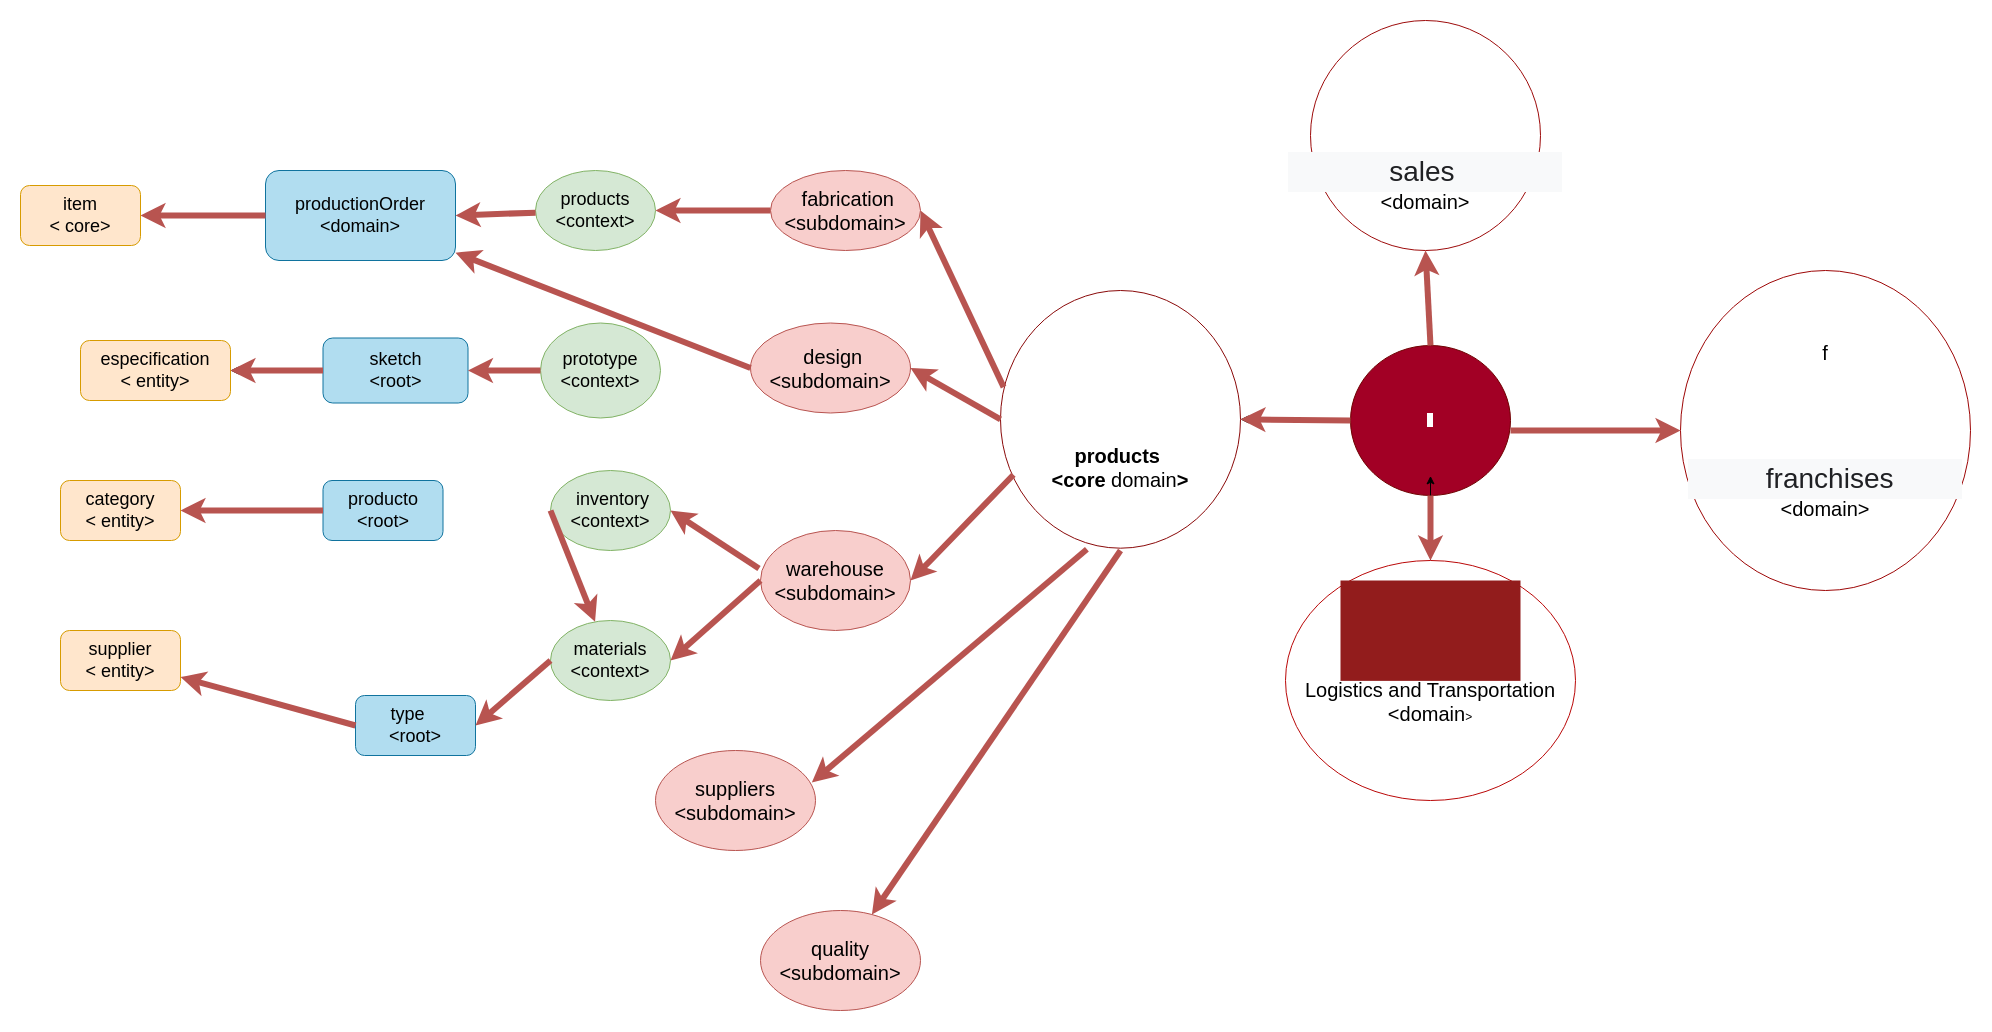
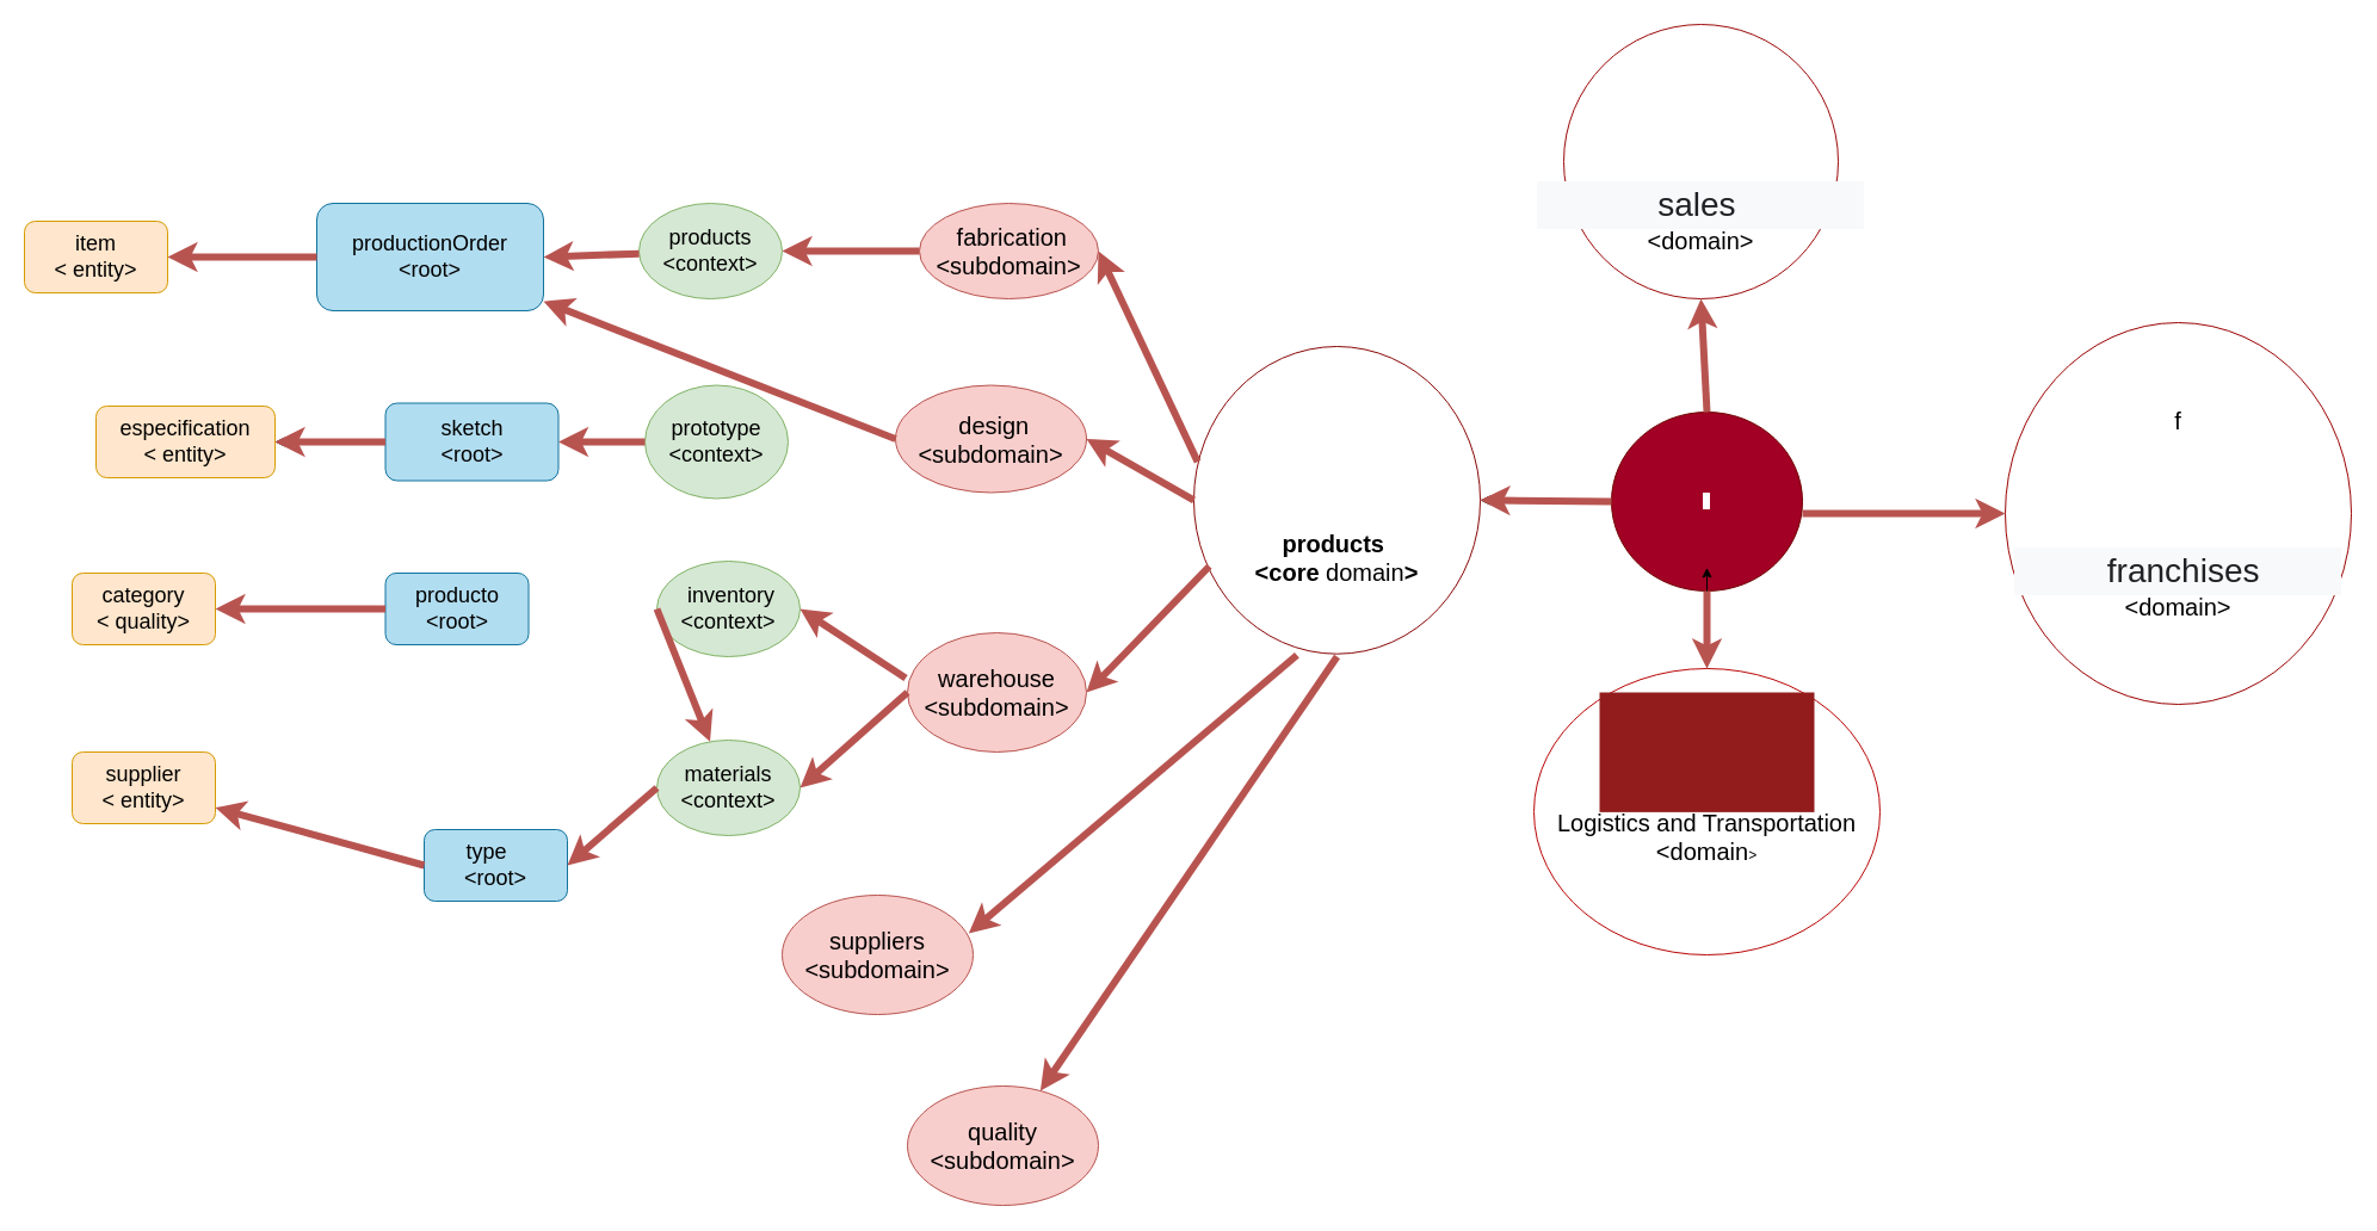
- <mxCell id="43" value="&lt;font style=&quot;font-size: 18px;&quot;&gt;item&lt;br&gt;&amp;lt; core&amp;gt;&lt;/font&gt;" style="rounded=1;whiteSpace=wrap;html=1;fillColor=#ffe6cc;strokeColor=#d79b00;" parent="1" vertex="1"><mxGeometry x="20" y="185" width="120" height="60" as="geometry" /></mxCell>
+ <mxCell id="43" value="&lt;font style=&quot;font-size: 18px;&quot;&gt;item&lt;br&gt;&amp;lt; entity&amp;gt;&lt;/font&gt;" style="rounded=1;whiteSpace=wrap;html=1;fillColor=#ffe6cc;strokeColor=#d79b00;" parent="1" vertex="1"><mxGeometry x="20" y="185" width="120" height="60" as="geometry" /></mxCell>
- <mxCell id="19" value="productionOrder&lt;br&gt;&amp;lt;domain&amp;gt;" style="rounded=1;whiteSpace=wrap;html=1;fontSize=18;fillColor=#b1ddf0;strokeColor=#10739e;" parent="1" vertex="1"><mxGeometry x="265" y="170" width="190" height="90" as="geometry" /></mxCell>
+ <mxCell id="19" value="productionOrder&lt;br&gt;&amp;lt;root&amp;gt;" style="rounded=1;whiteSpace=wrap;html=1;fontSize=18;fillColor=#b1ddf0;strokeColor=#10739e;" parent="1" vertex="1"><mxGeometry x="265" y="170" width="190" height="90" as="geometry" /></mxCell>
- <mxCell id="37" value="category&lt;br&gt;&amp;lt; entity&amp;gt;" style="rounded=1;whiteSpace=wrap;html=1;fontSize=18;fillColor=#ffe6cc;strokeColor=#d79b00;" parent="1" vertex="1"><mxGeometry x="60" y="480" width="120" height="60" as="geometry" /></mxCell>
+ <mxCell id="37" value="category&lt;br&gt;&amp;lt; quality&amp;gt;" style="rounded=1;whiteSpace=wrap;html=1;fontSize=18;fillColor=#ffe6cc;strokeColor=#d79b00;" parent="1" vertex="1"><mxGeometry x="60" y="480" width="120" height="60" as="geometry" /></mxCell>
